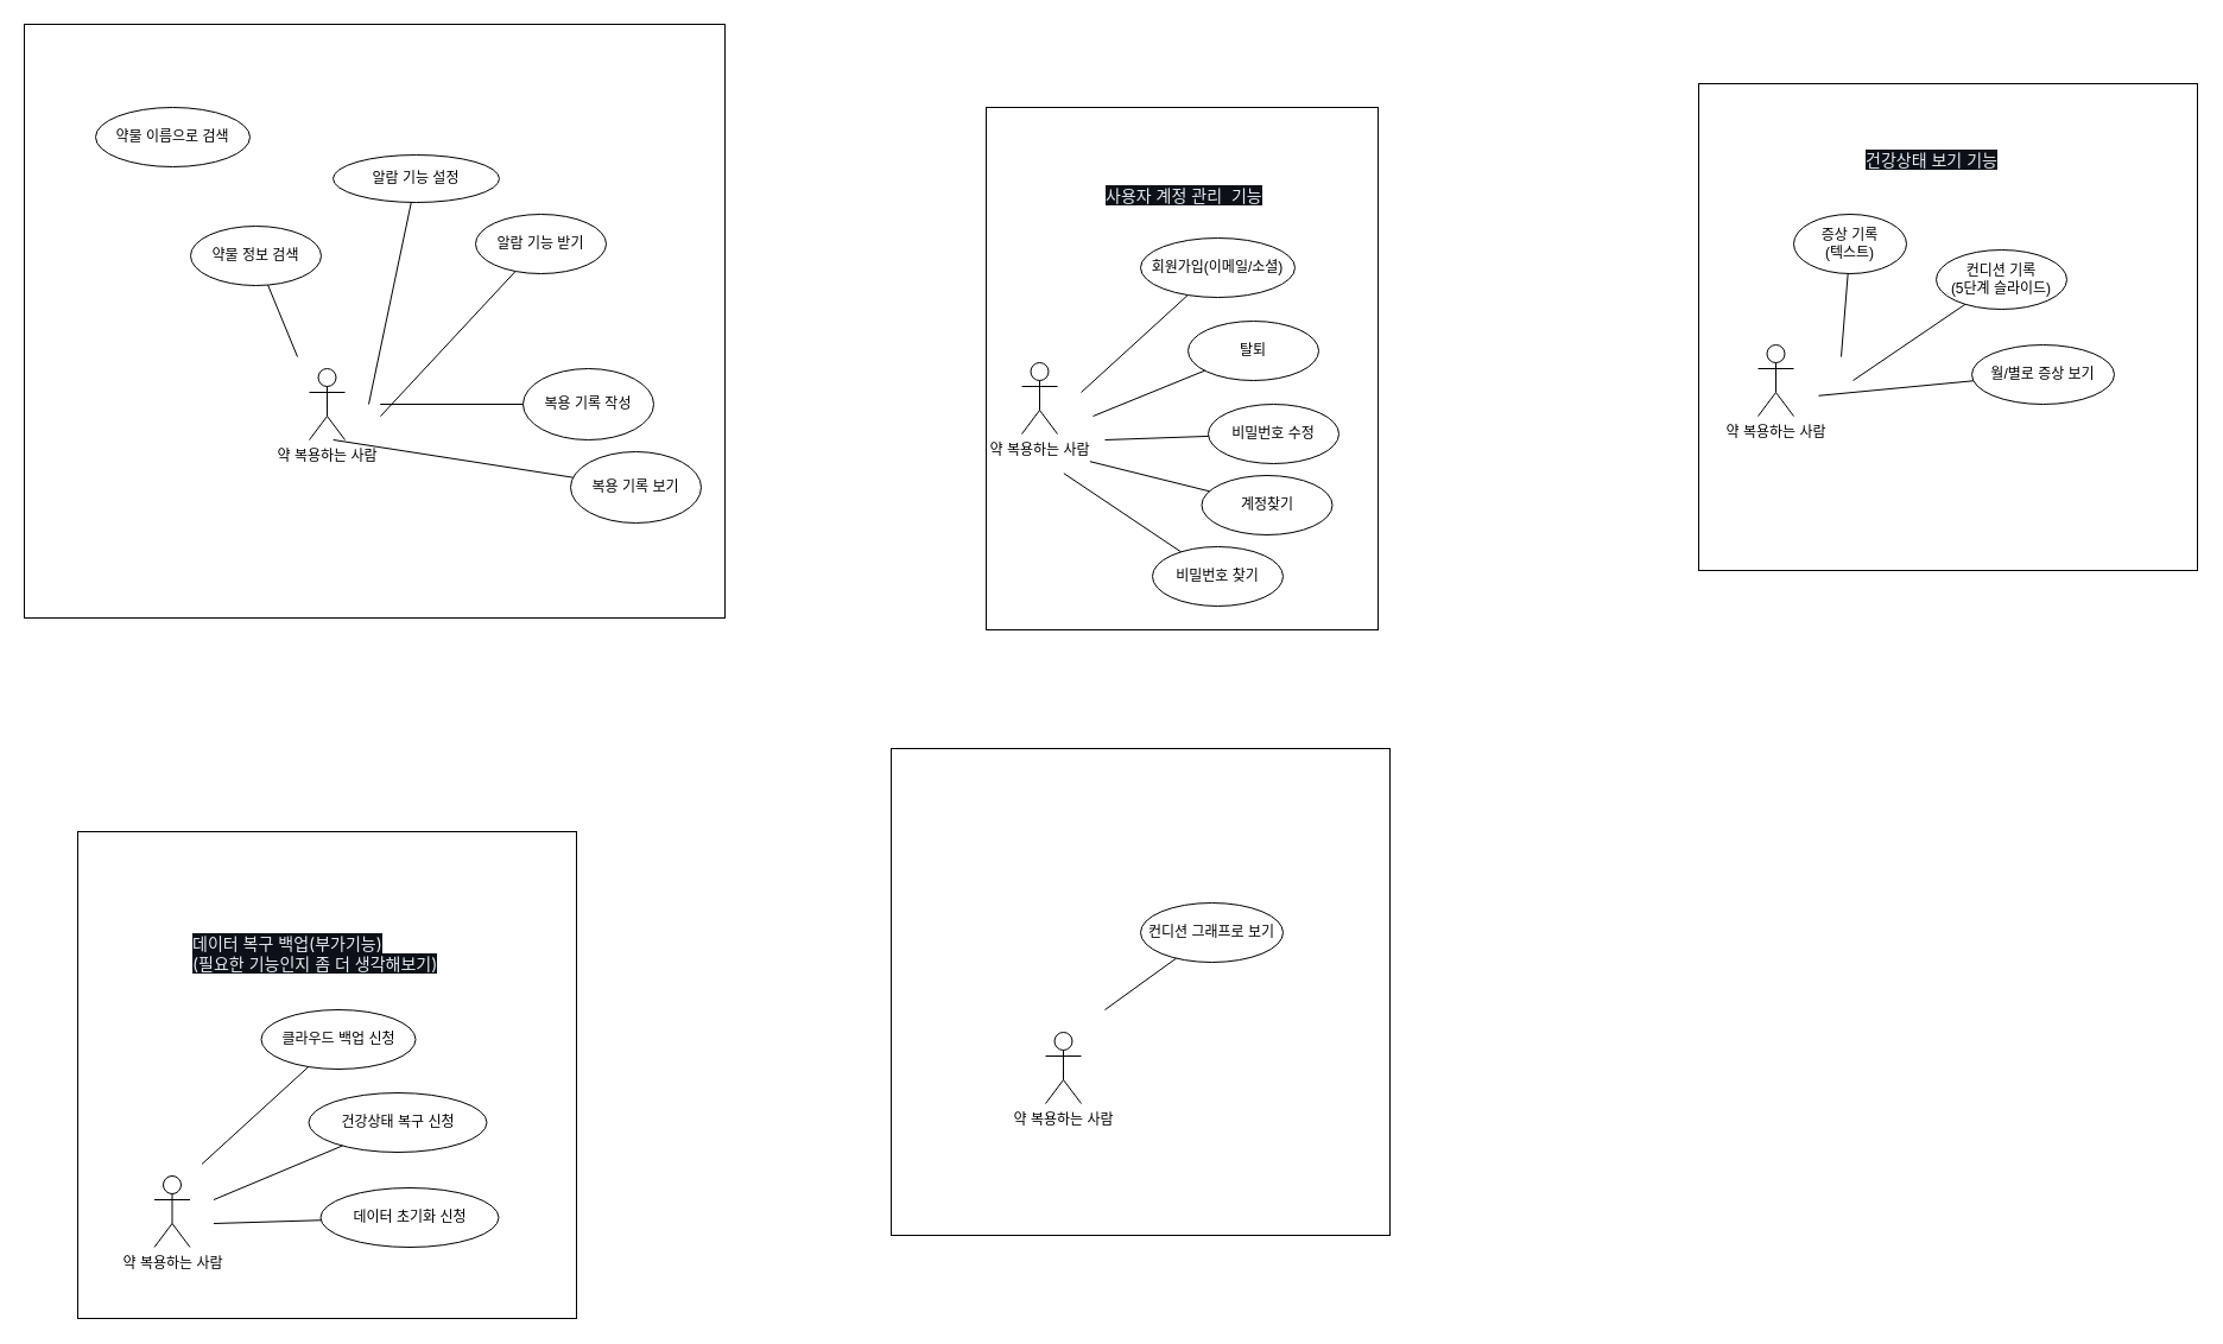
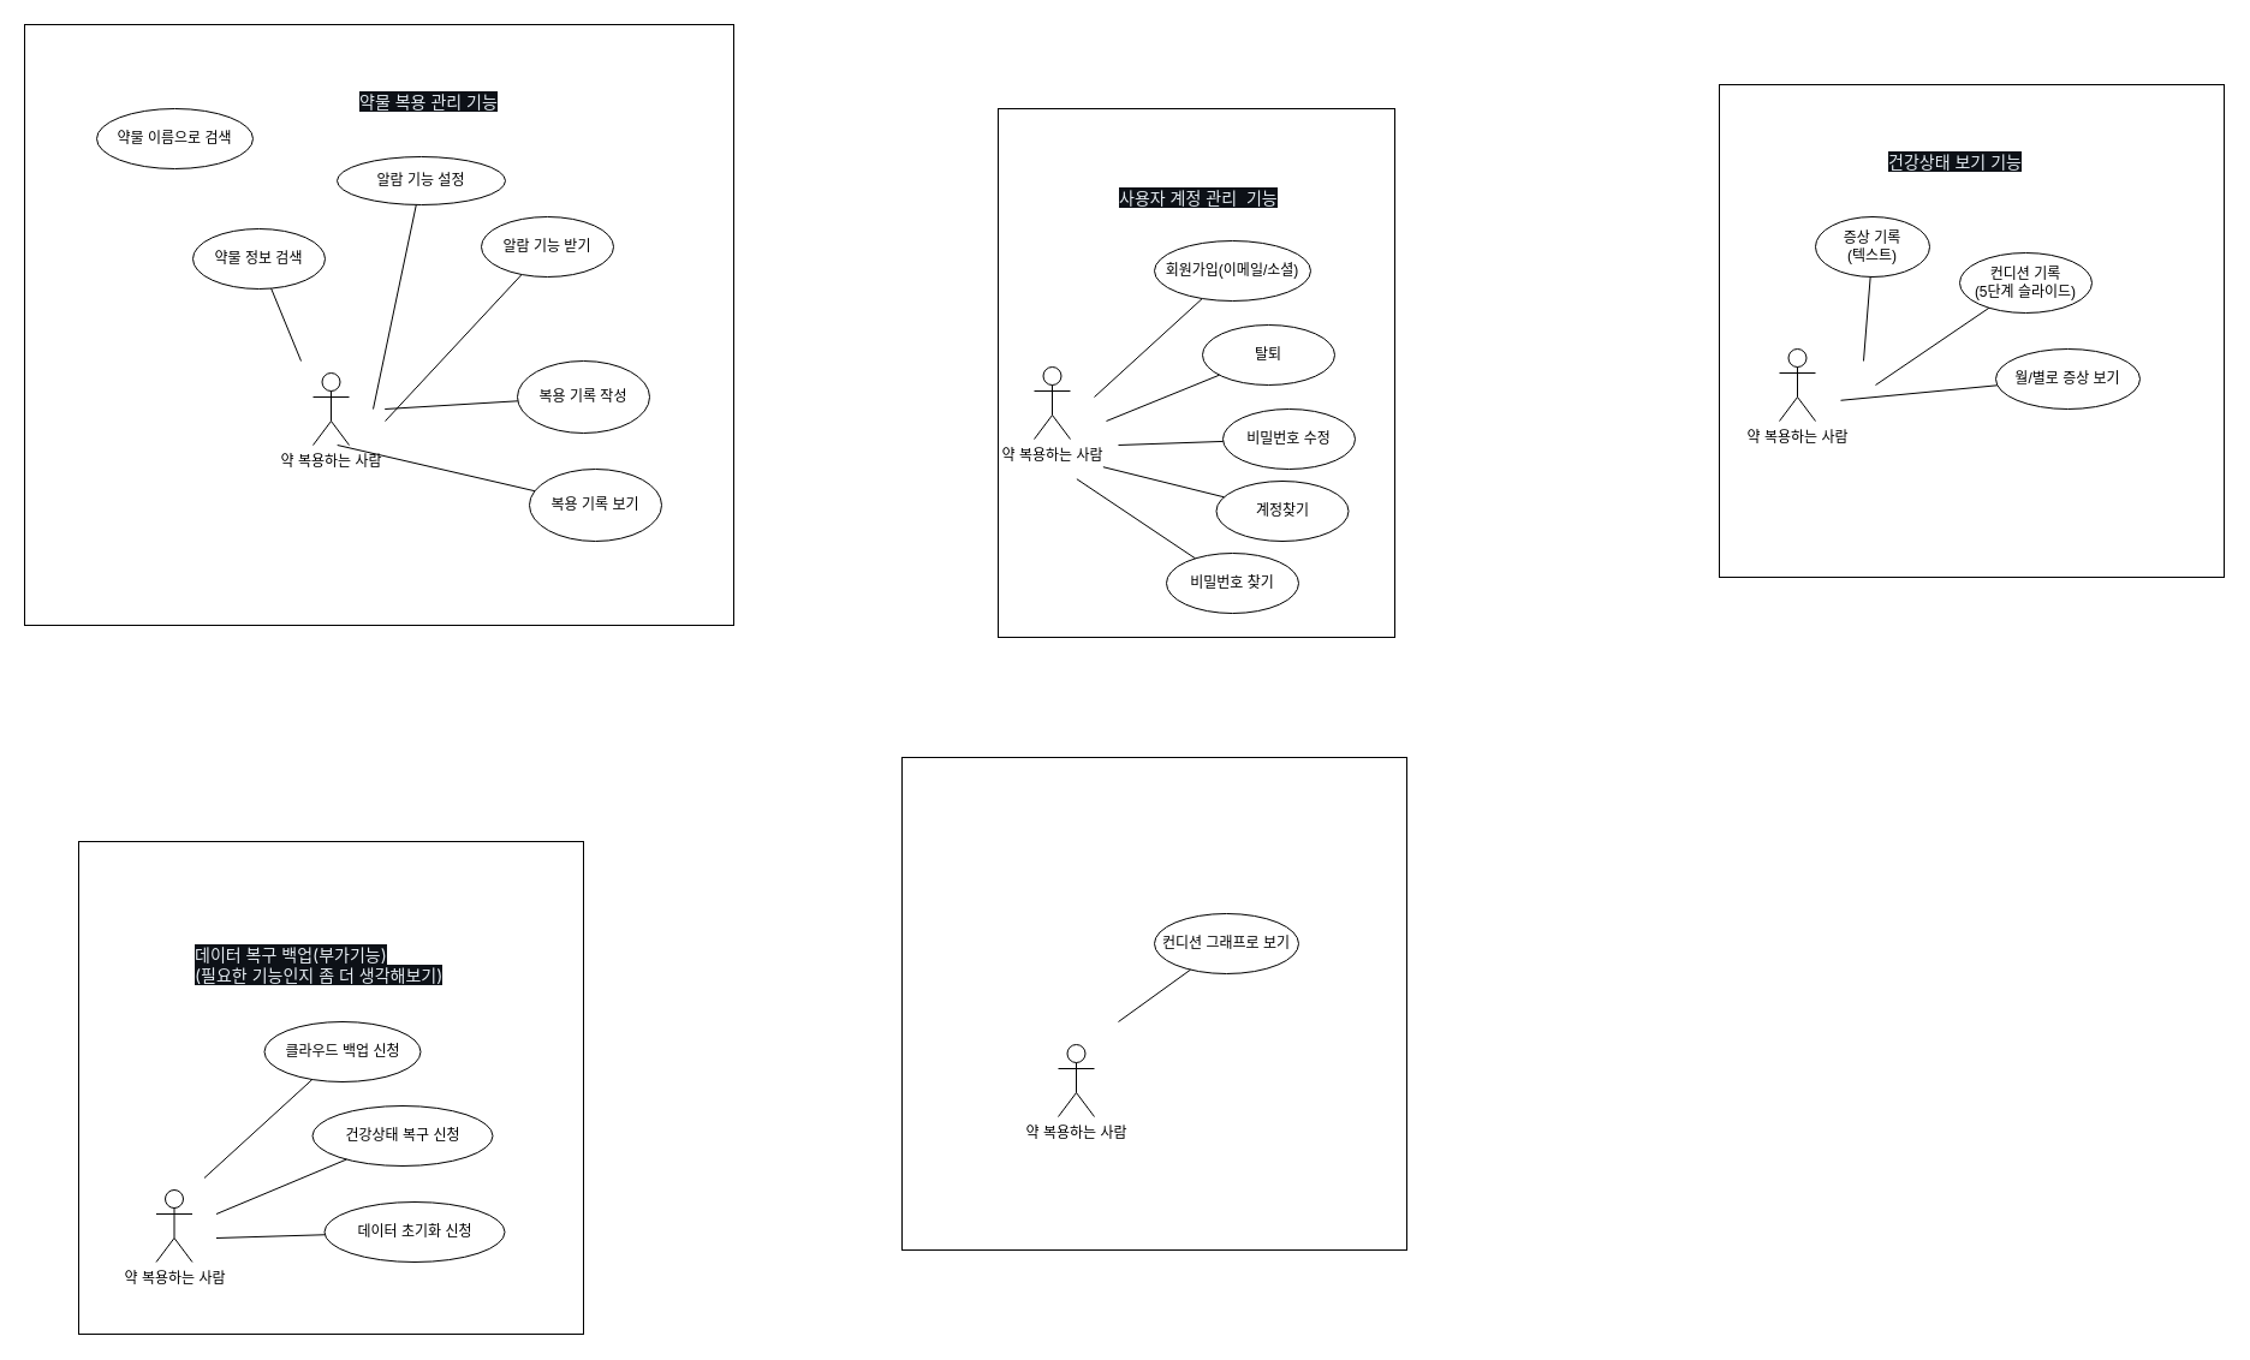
+ <mxCell id="13" value="&lt;span style=&quot;color: rgb(230, 237, 243); font-family: -apple-system, BlinkMacSystemFont, &amp;quot;Segoe UI&amp;quot;, &amp;quot;Noto Sans&amp;quot;, Helvetica, Arial, sans-serif, &amp;quot;Apple Color Emoji&amp;quot;, &amp;quot;Segoe UI Emoji&amp;quot;; font-size: 14px; font-style: normal; font-variant-ligatures: normal; font-variant-caps: normal; font-weight: 400; letter-spacing: normal; orphans: 2; text-align: left; text-indent: 0px; text-transform: none; widows: 2; word-spacing: 0px; -webkit-text-stroke-width: 0px; white-space: normal; background-color: rgb(13, 17, 23); text-decoration-thickness: initial; text-decoration-style: initial; text-decoration-color: initial; display: inline !important; float: none;&quot;&gt;약물 복용 관리 기능&lt;/span&gt;" style="text;whiteSpace=wrap;html=1;" vertex="1" parent="1"><mxGeometry x="297" y="70" width="126" height="30" as="geometry" /></mxCell>
- <mxCell id="37" value="복용 기록 작성" style="ellipse;whiteSpace=wrap;html=1;" vertex="1" parent="1"><mxGeometry x="440" y="310" width="110" height="60" as="geometry" /></mxCell>
+ <mxCell id="37" value="복용 기록 작성" style="ellipse;whiteSpace=wrap;html=1;" vertex="1" parent="1"><mxGeometry x="430" y="300" width="110" height="60" as="geometry" /></mxCell>
- <mxCell id="36" value="복용 기록&amp;nbsp;&lt;span style=&quot;background-color: initial;&quot;&gt;보기&lt;/span&gt;" style="ellipse;whiteSpace=wrap;html=1;" vertex="1" parent="1"><mxGeometry x="480" y="380" width="110" height="60" as="geometry" /></mxCell>
+ <mxCell id="36" value="복용 기록&amp;nbsp;&lt;span style=&quot;background-color: initial;&quot;&gt;보기&lt;/span&gt;" style="ellipse;whiteSpace=wrap;html=1;" vertex="1" parent="1"><mxGeometry x="440" y="390" width="110" height="60" as="geometry" /></mxCell>
